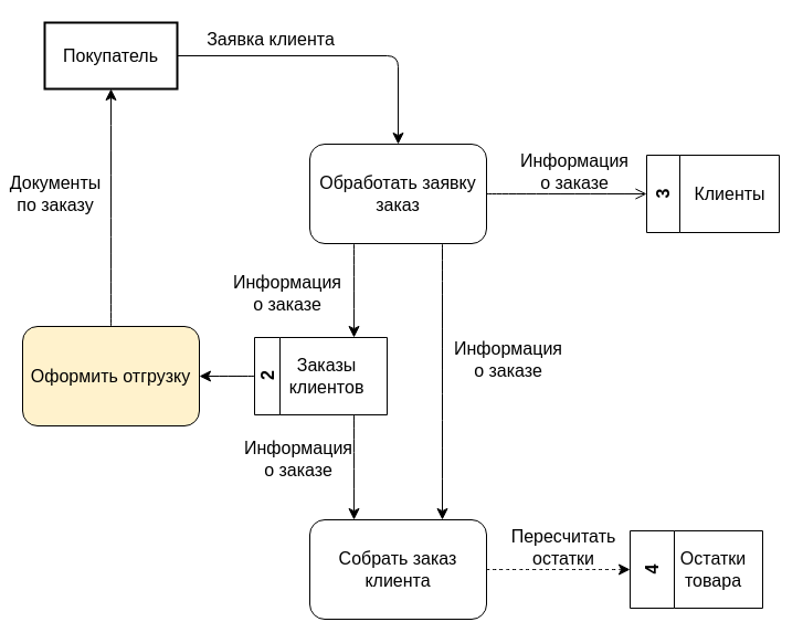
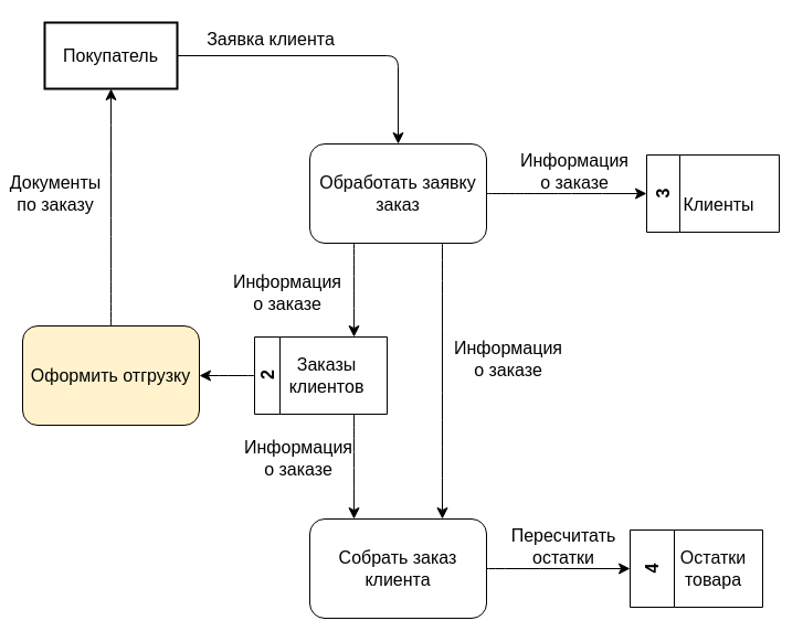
- <mxCell id="6" style="edgeStyle=none;curved=1;rounded=0;orthogonalLoop=1;jettySize=auto;html=1;exitX=1;exitY=0.5;exitDx=0;exitDy=0;entryX=0;entryY=0.5;entryDx=0;entryDy=0;fontSize=12;startSize=8;endSize=8;endArrow=open;" parent="1" source="7" target="10" edge="1"><mxGeometry relative="1" as="geometry" /></mxCell>
+ <mxCell id="6" style="edgeStyle=none;curved=1;rounded=0;orthogonalLoop=1;jettySize=auto;html=1;exitX=1;exitY=0.5;exitDx=0;exitDy=0;entryX=0;entryY=0.5;entryDx=0;entryDy=0;fontSize=12;startSize=8;endSize=8;" parent="1" source="7" target="10" edge="1"><mxGeometry relative="1" as="geometry" /></mxCell>
- <mxCell id="11" value="Клиенты" style="text;html=1;align=center;verticalAlign=middle;resizable=0;points=[];autosize=1;strokeColor=none;fillColor=none;fontSize=16;" parent="10" vertex="1"><mxGeometry x="30" y="20" width="90" height="30" as="geometry" /></mxCell>
+ <mxCell id="11" value="Клиенты" style="text;html=1;align=center;verticalAlign=middle;resizable=0;points=[];autosize=1;strokeColor=none;fillColor=none;fontSize=16;" parent="10" vertex="1"><mxGeometry x="20" y="30" width="90" height="30" as="geometry" /></mxCell>
- <mxCell id="14" style="edgeStyle=none;curved=1;rounded=0;orthogonalLoop=1;jettySize=auto;html=1;exitX=1;exitY=0.5;exitDx=0;exitDy=0;entryX=0;entryY=0.5;entryDx=0;entryDy=0;fontSize=12;startSize=8;endSize=8;dashed=1;" parent="1" source="15" target="8" edge="1"><mxGeometry relative="1" as="geometry" /></mxCell>
+ <mxCell id="14" style="edgeStyle=none;curved=1;rounded=0;orthogonalLoop=1;jettySize=auto;html=1;exitX=1;exitY=0.5;exitDx=0;exitDy=0;entryX=0;entryY=0.5;entryDx=0;entryDy=0;fontSize=12;startSize=8;endSize=8;" parent="1" source="15" target="8" edge="1"><mxGeometry relative="1" as="geometry" /></mxCell>
